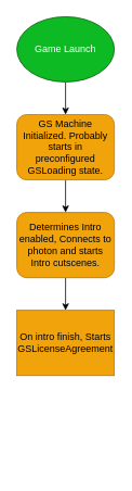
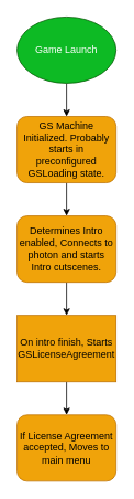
+ <mxCell id="8" style="edgeStyle=orthogonalEdgeStyle;rounded=0;orthogonalLoop=1;jettySize=auto;html=1;entryX=0.5;entryY=0;entryDx=0;entryDy=0;" edge="1" parent="1" source="9" target="10"><mxGeometry relative="1" as="geometry" /></mxCell>
+ <mxCell id="10" value="If License Agreement accepted, Moves to main menu" style="rounded=1;whiteSpace=wrap;html=1;fillColor=#f0a30a;fontColor=#000000;strokeColor=#BD7000;" vertex="1" parent="1"><mxGeometry x="20" y="500" width="120" height="80" as="geometry" /></mxCell>
